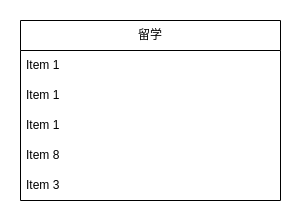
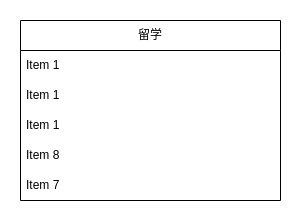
- <mxCell id="7" value="Item 3" style="text;strokeColor=none;fillColor=none;align=left;verticalAlign=middle;spacingLeft=4;spacingRight=4;overflow=hidden;points=[[0,0.5],[1,0.5]];portConstraint=eastwest;rotatable=0;whiteSpace=wrap;html=1;" vertex="1" parent="2"><mxGeometry y="150" width="260" height="30" as="geometry" /></mxCell>
+ <mxCell id="7" value="Item 7" style="text;strokeColor=none;fillColor=none;align=left;verticalAlign=middle;spacingLeft=4;spacingRight=4;overflow=hidden;points=[[0,0.5],[1,0.5]];portConstraint=eastwest;rotatable=0;whiteSpace=wrap;html=1;" vertex="1" parent="2"><mxGeometry y="150" width="260" height="30" as="geometry" /></mxCell>
